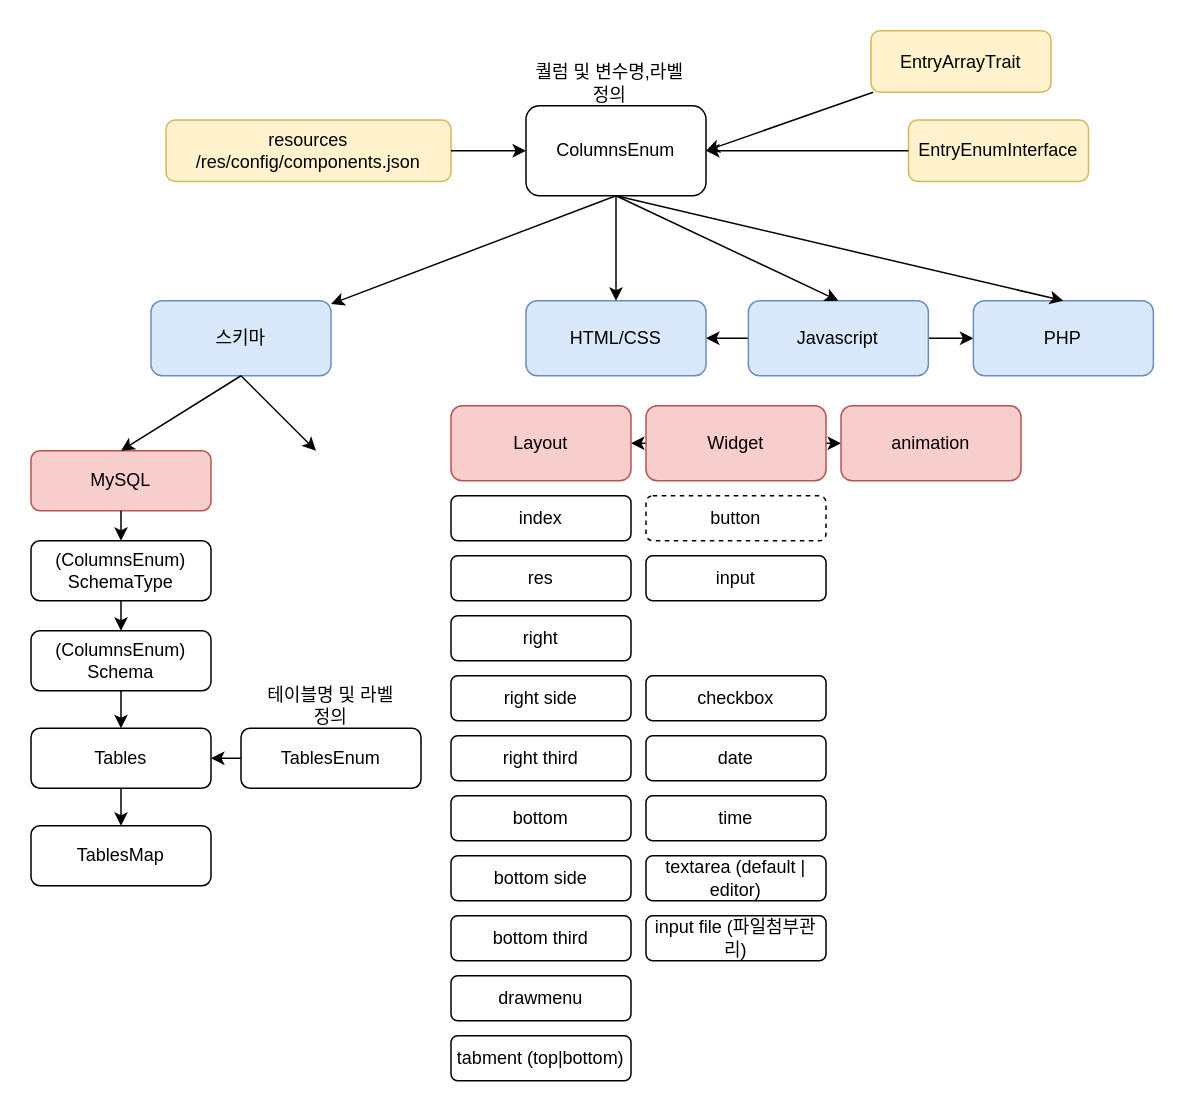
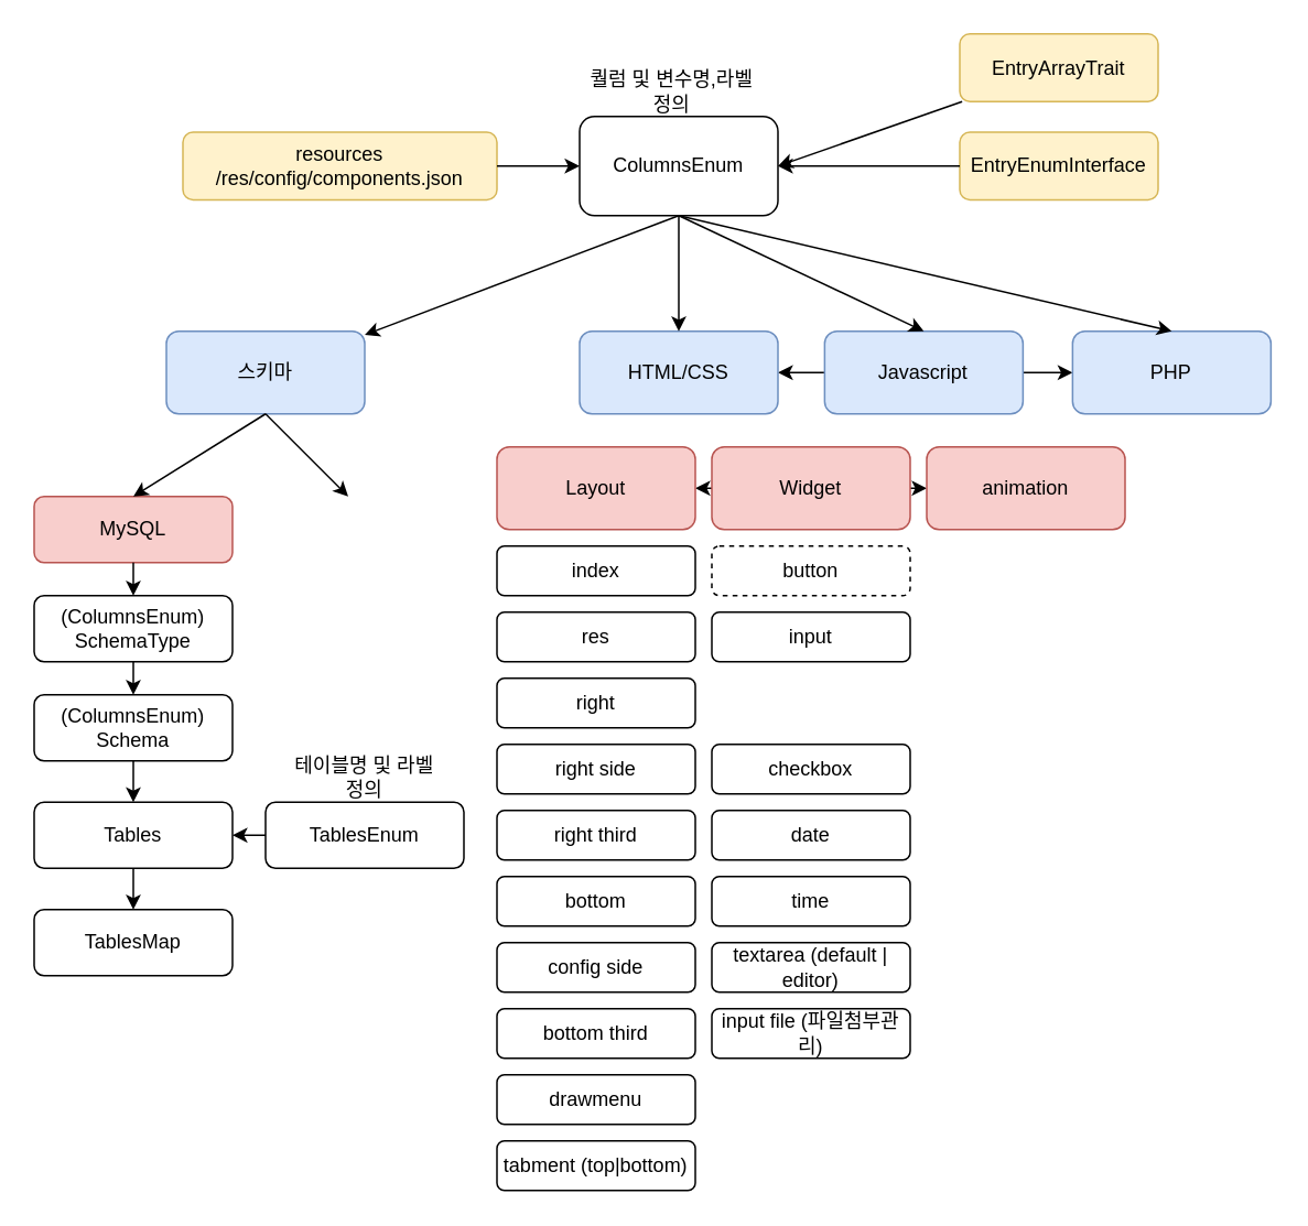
- <mxCell id="45" value="EntryEnumInterface" style="rounded=1;whiteSpace=wrap;html=1;fillColor=#fff2cc;strokeColor=#d6b656;" parent="1" vertex="1"><mxGeometry x="605" y="79.5" width="120" height="41" as="geometry" /></mxCell>
+ <mxCell id="45" value="EntryEnumInterface" style="rounded=1;whiteSpace=wrap;html=1;fillColor=#fff2cc;strokeColor=#d6b656;" parent="1" vertex="1"><mxGeometry x="580" y="79.5" width="120" height="41" as="geometry" /></mxCell>
- <mxCell id="38" value="bottom side" style="rounded=1;whiteSpace=wrap;html=1;" parent="1" vertex="1"><mxGeometry x="300" y="570" width="120" height="30" as="geometry" /></mxCell>
+ <mxCell id="38" value="config side" style="rounded=1;whiteSpace=wrap;html=1;" parent="1" vertex="1"><mxGeometry x="300" y="570" width="120" height="30" as="geometry" /></mxCell>
